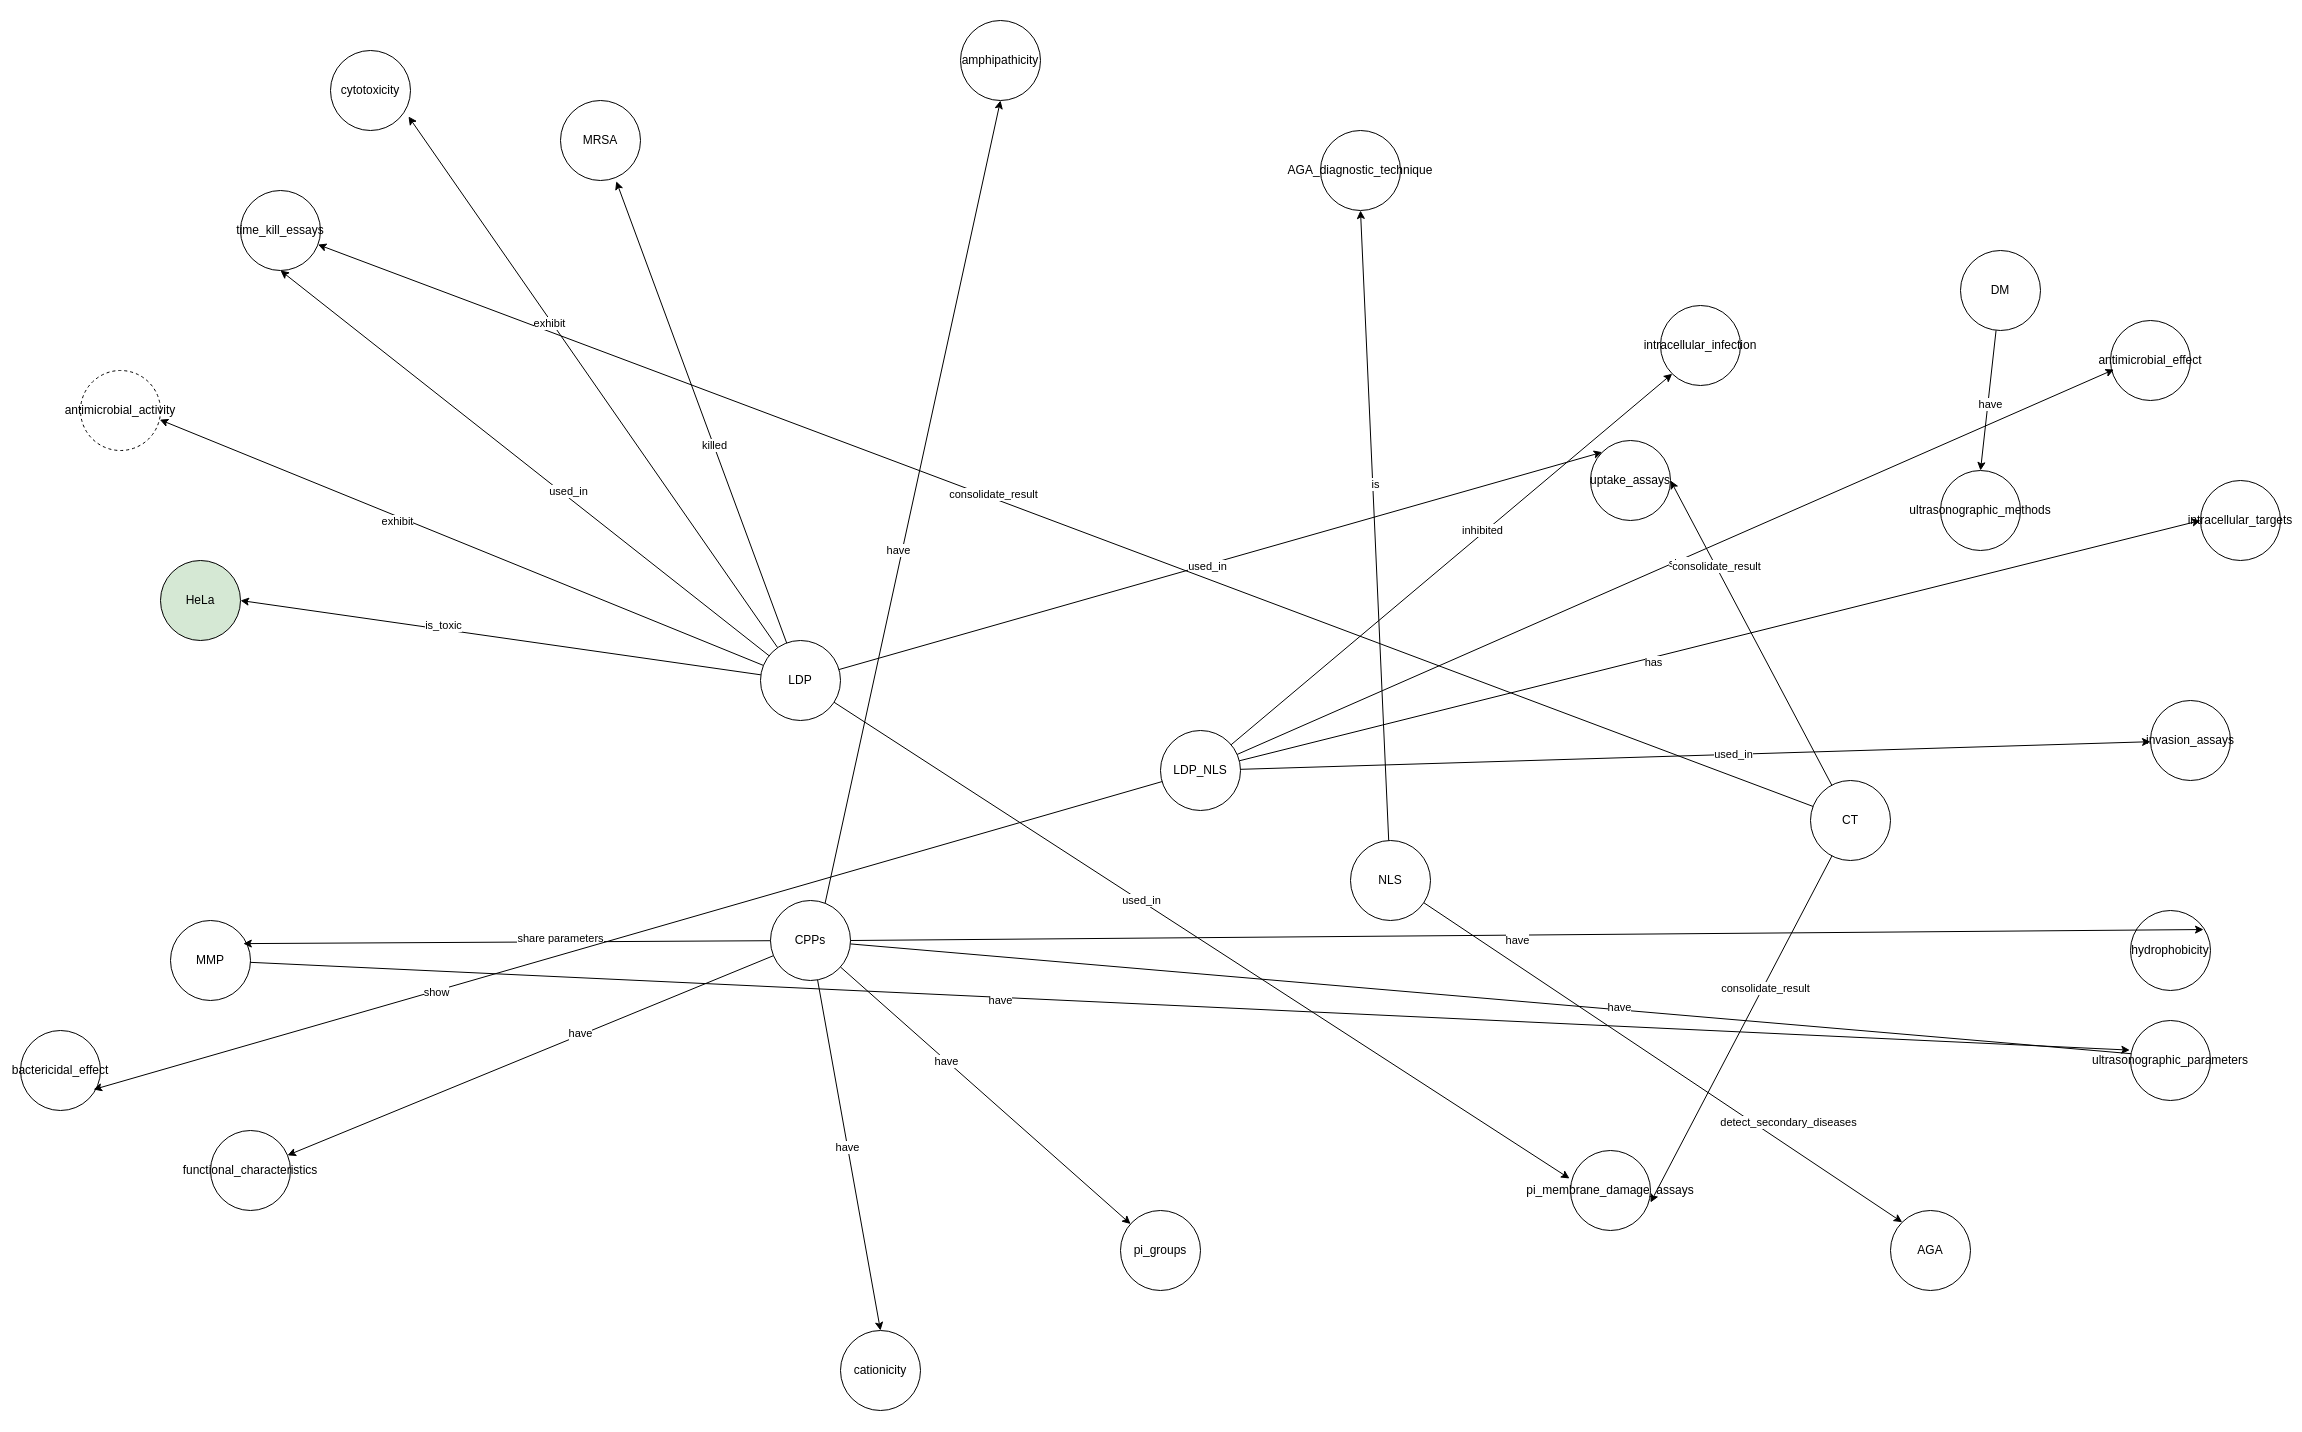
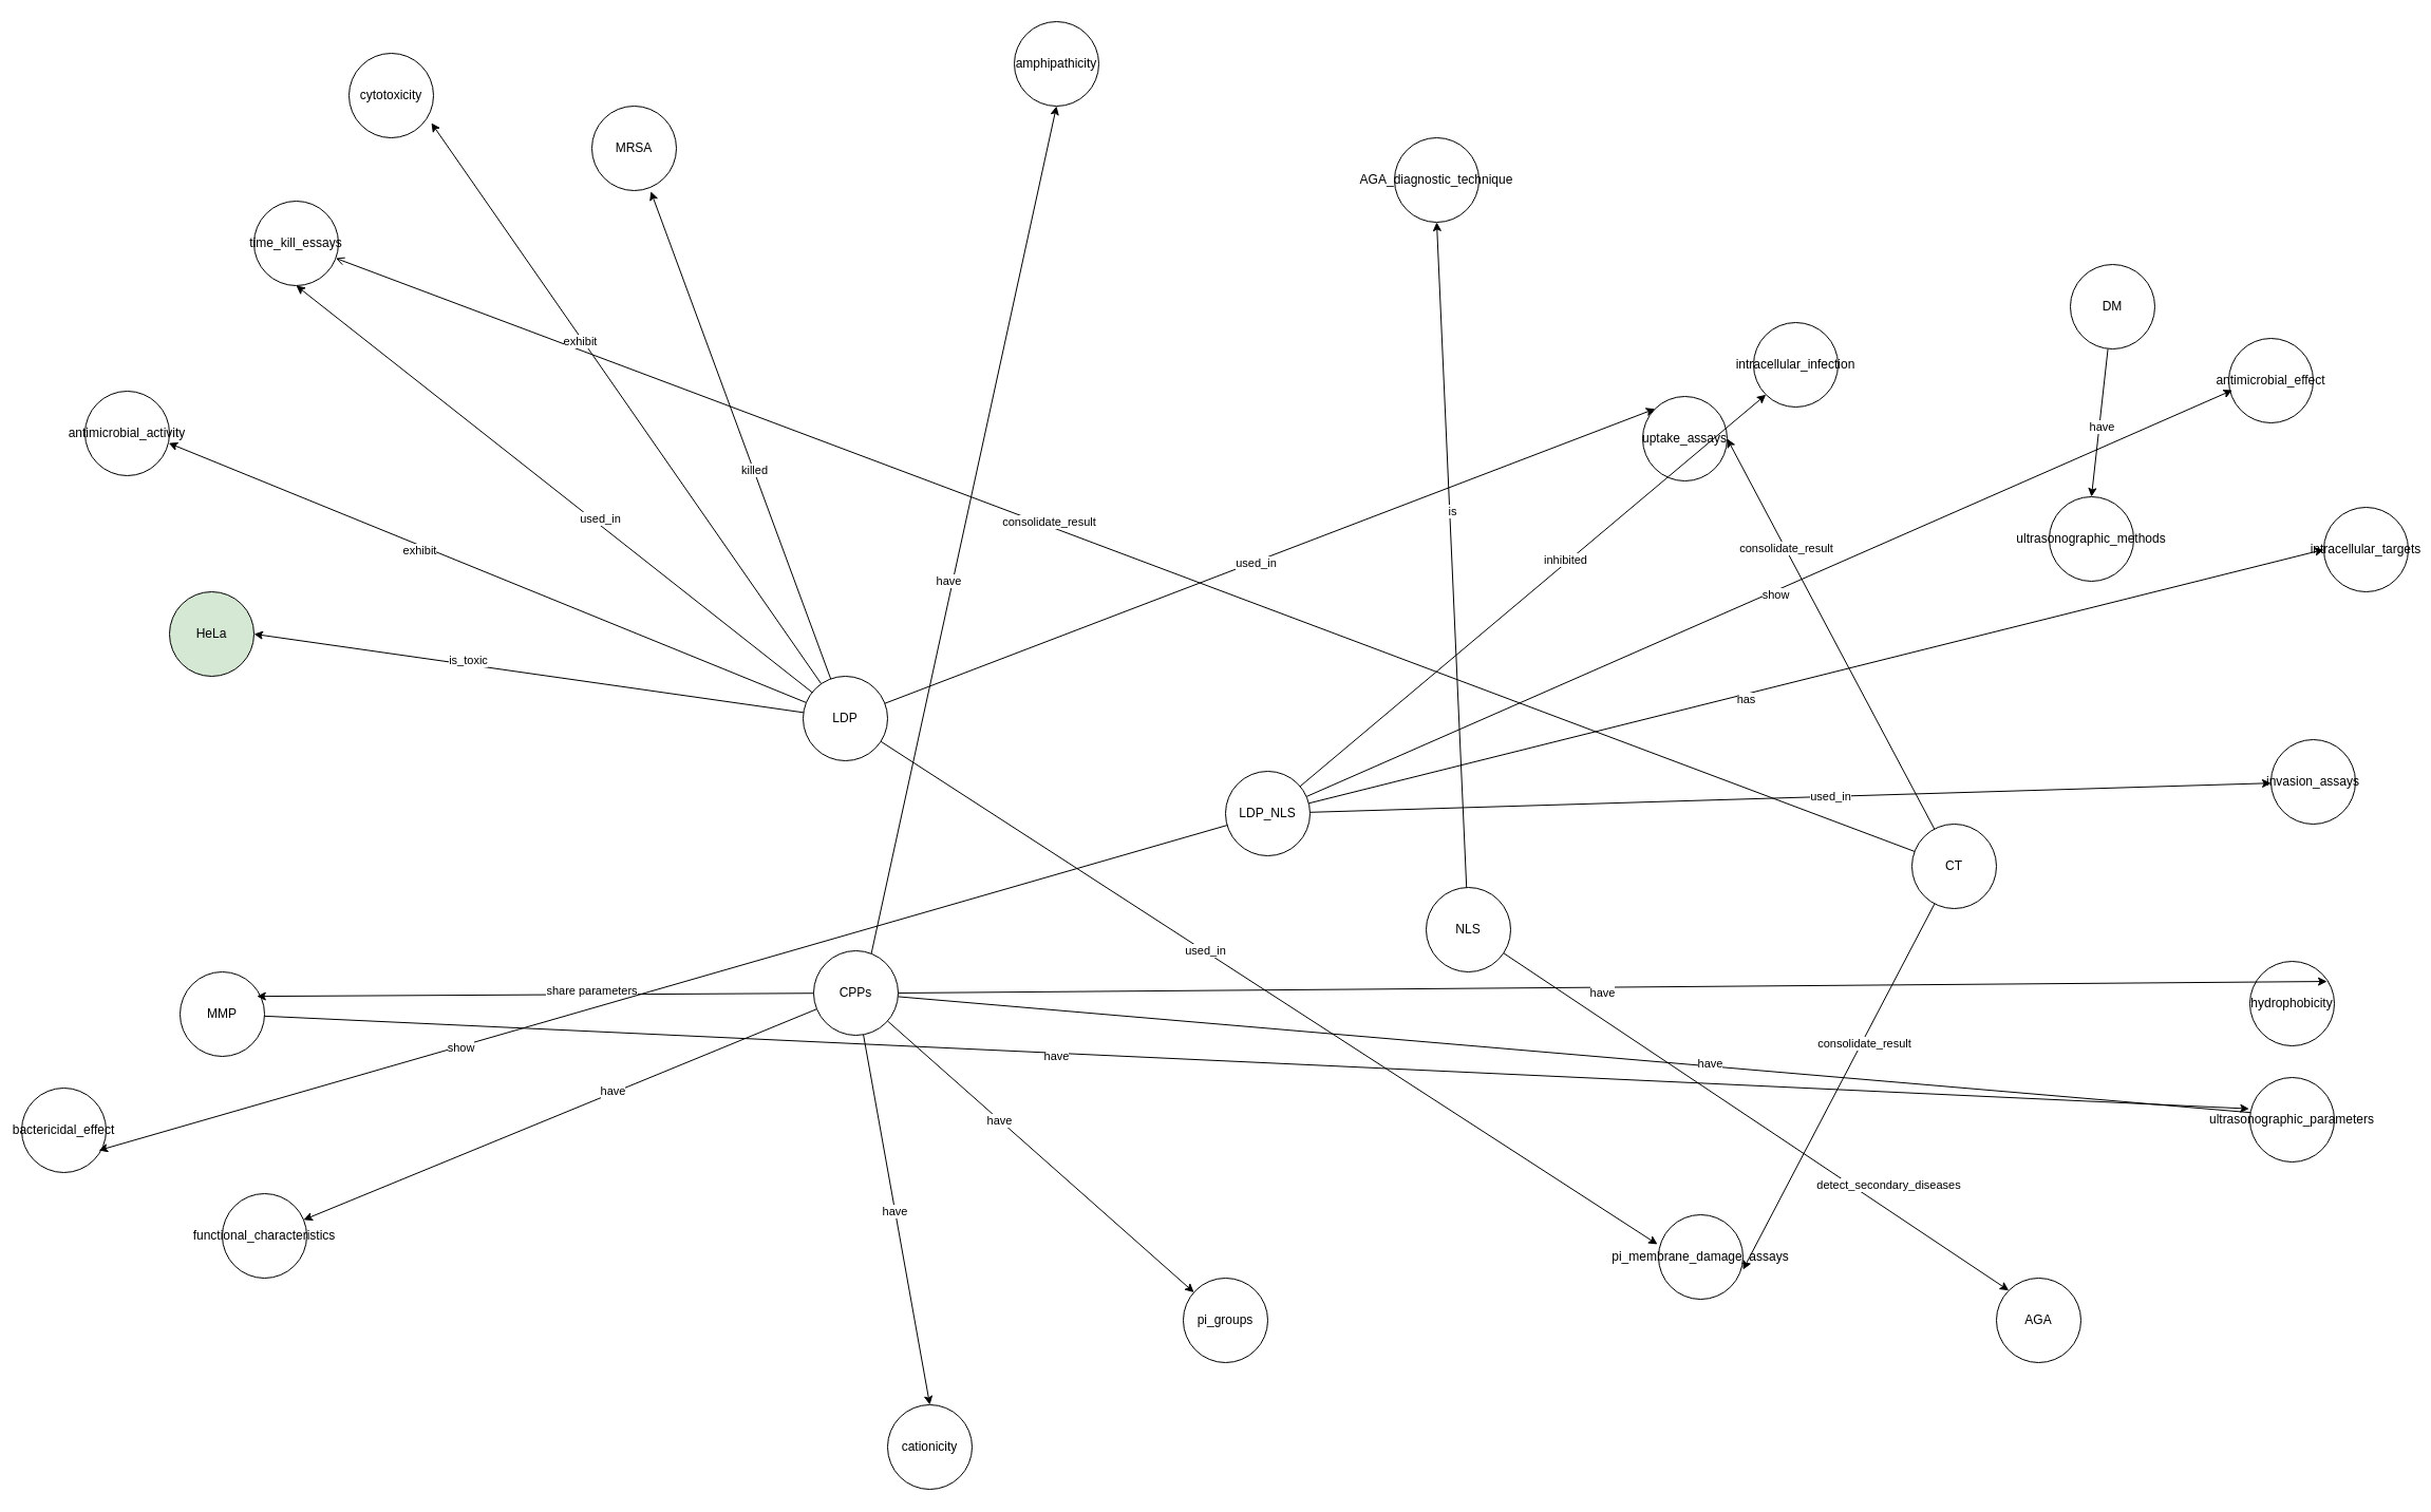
- <mxCell id="53" style="edgeStyle=none;rounded=0;orthogonalLoop=1;jettySize=auto;html=1;" edge="1" parent="1" source="55" target="25"><mxGeometry relative="1" as="geometry" /></mxCell>
+ <mxCell id="53" style="edgeStyle=none;rounded=0;orthogonalLoop=1;jettySize=auto;html=1;endArrow=open;" edge="1" parent="1" source="55" target="25"><mxGeometry relative="1" as="geometry" /></mxCell>
- <mxCell id="22" value="antimicrobial_activity" style="ellipse;whiteSpace=wrap;html=1;dashed=1;" vertex="1" parent="1"><mxGeometry x="80" y="370" width="80" height="80" as="geometry" /></mxCell>
+ <mxCell id="22" value="antimicrobial_activity" style="ellipse;whiteSpace=wrap;html=1;" vertex="1" parent="1"><mxGeometry x="80" y="370" width="80" height="80" as="geometry" /></mxCell>
- <mxCell id="26" value="uptake_assays" style="ellipse;whiteSpace=wrap;html=1;" vertex="1" parent="1"><mxGeometry x="1590" y="440" width="80" height="80" as="geometry" /></mxCell>
+ <mxCell id="26" value="uptake_assays" style="ellipse;whiteSpace=wrap;html=1;" vertex="1" parent="1"><mxGeometry x="1555" y="375" width="80" height="80" as="geometry" /></mxCell>
